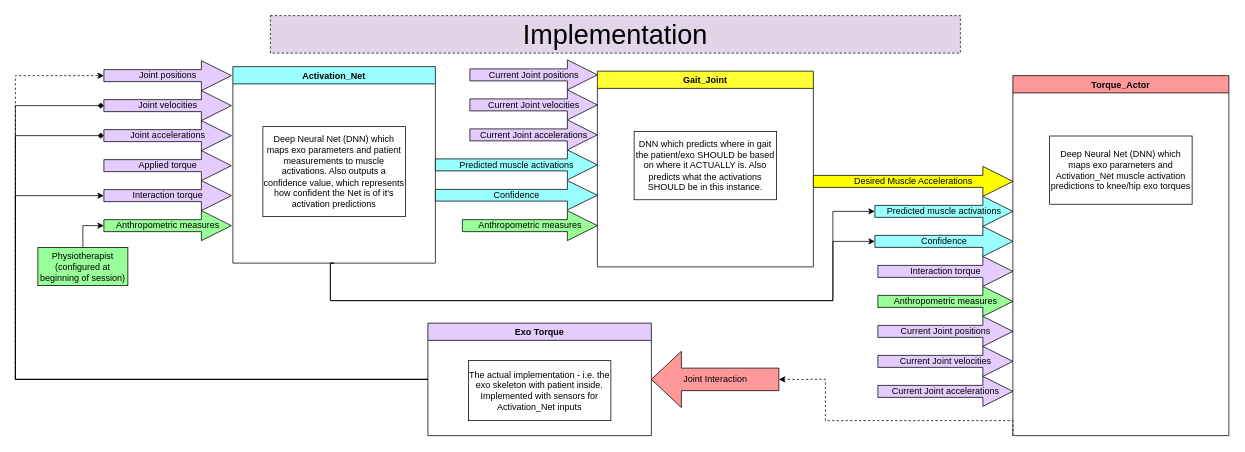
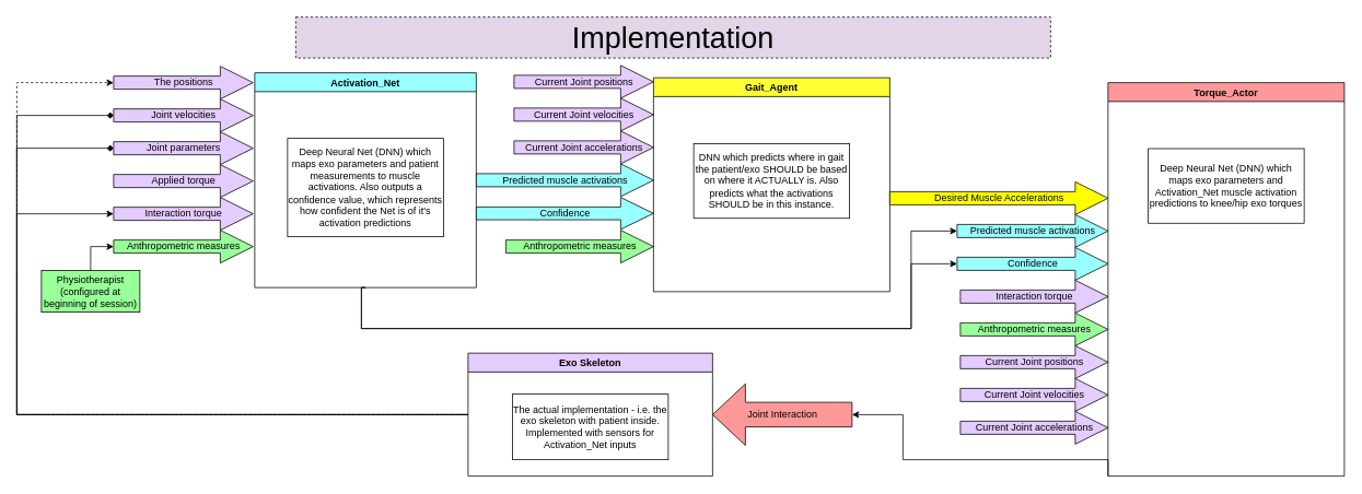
- <mxCell id="11" value="Joint positions" style="html=1;shadow=0;dashed=0;align=center;verticalAlign=middle;shape=mxgraph.arrows2.arrow;dy=0.6;dx=40;notch=0;fillColor=#E5CCFF;" vertex="1" parent="1"><mxGeometry x="138" y="80" width="170" height="40" as="geometry" /></mxCell>
+ <mxCell id="11" value="The positions" style="html=1;shadow=0;dashed=0;align=center;verticalAlign=middle;shape=mxgraph.arrows2.arrow;dy=0.6;dx=40;notch=0;fillColor=#E5CCFF;" vertex="1" parent="1"><mxGeometry x="138" y="80" width="170" height="40" as="geometry" /></mxCell>
- <mxCell id="29" value="Gait_Joint" style="swimlane;fillColor=#FFFF33;" vertex="1" parent="1"><mxGeometry x="796" y="94" width="288" height="261" as="geometry" /></mxCell>
+ <mxCell id="29" value="Gait_Agent" style="swimlane;fillColor=#FFFF33;" vertex="1" parent="1"><mxGeometry x="796" y="94" width="288" height="261" as="geometry" /></mxCell>
- <mxCell id="13" value="Joint accelerations" style="html=1;shadow=0;dashed=0;align=center;verticalAlign=middle;shape=mxgraph.arrows2.arrow;dy=0.6;dx=40;notch=0;fillColor=#E5CCFF;" vertex="1" parent="1"><mxGeometry x="138" y="160" width="170" height="40" as="geometry" /></mxCell>
+ <mxCell id="13" value="Joint parameters" style="html=1;shadow=0;dashed=0;align=center;verticalAlign=middle;shape=mxgraph.arrows2.arrow;dy=0.6;dx=40;notch=0;fillColor=#E5CCFF;" vertex="1" parent="1"><mxGeometry x="138" y="160" width="170" height="40" as="geometry" /></mxCell>
- <mxCell id="6" value="Exo Torque" style="swimlane;startSize=23;fillColor=#E5CCFF;" vertex="1" parent="1"><mxGeometry x="570" y="430" width="298" height="150" as="geometry" /></mxCell>
+ <mxCell id="6" value="Exo Skeleton" style="swimlane;startSize=23;fillColor=#E5CCFF;" vertex="1" parent="1"><mxGeometry x="570" y="430" width="298" height="150" as="geometry" /></mxCell>
- <mxCell id="8" style="edgeStyle=orthogonalEdgeStyle;rounded=0;orthogonalLoop=1;jettySize=auto;html=1;exitX=0;exitY=1;exitDx=0;exitDy=0;entryX=0;entryY=0.5;entryDx=0;entryDy=0;entryPerimeter=0;dashed=1;" edge="1" parent="1" source="9" target="40"><mxGeometry relative="1" as="geometry"><Array as="points"><mxPoint x="1350" y="560" /><mxPoint x="1100" y="560" /><mxPoint x="1100" y="505" /></Array></mxGeometry></mxCell>
+ <mxCell id="8" style="edgeStyle=orthogonalEdgeStyle;rounded=0;orthogonalLoop=1;jettySize=auto;html=1;exitX=0;exitY=1;exitDx=0;exitDy=0;entryX=0;entryY=0.5;entryDx=0;entryDy=0;entryPerimeter=0;" edge="1" parent="1" source="9" target="40"><mxGeometry relative="1" as="geometry"><Array as="points"><mxPoint x="1350" y="560" /><mxPoint x="1100" y="560" /><mxPoint x="1100" y="505" /></Array></mxGeometry></mxCell>
